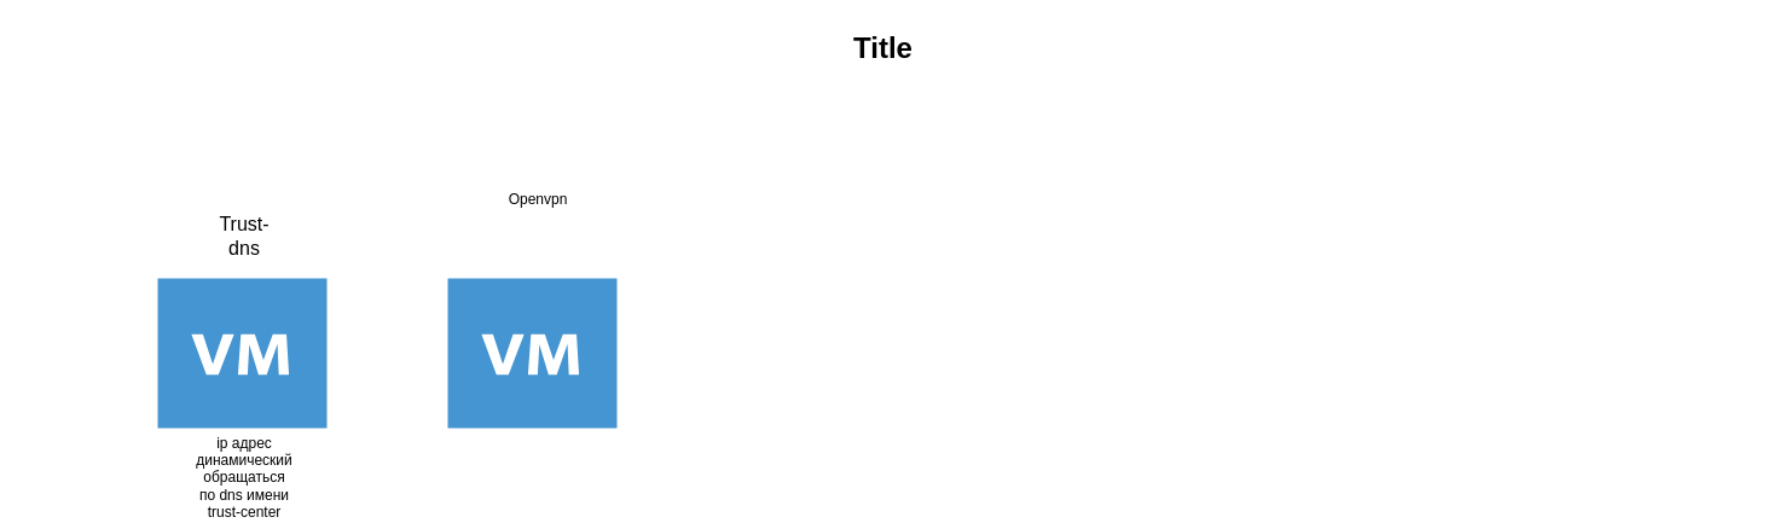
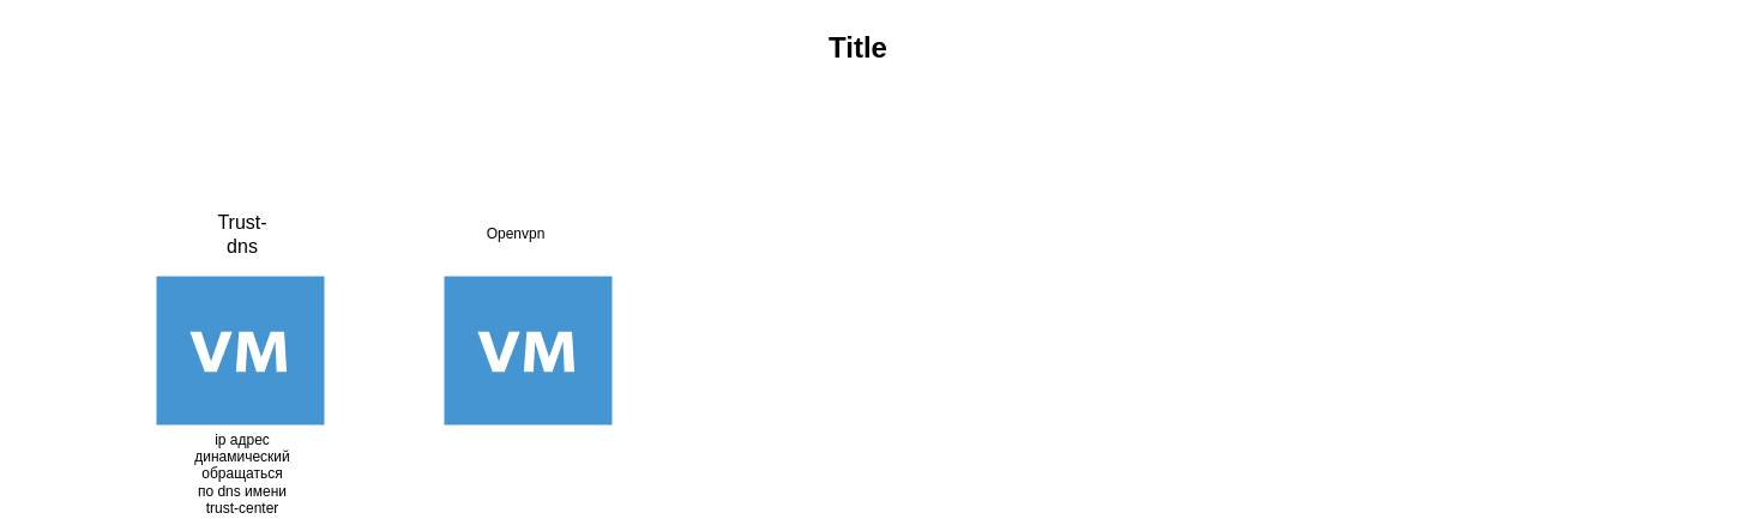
- <mxCell id="2" value="Title" style="text;strokeColor=none;fillColor=none;html=1;fontSize=24;fontStyle=1;verticalAlign=middle;align=center;" parent="1" vertex="1"><mxGeometry x="20" y="20" width="1420" height="40" as="geometry" /></mxCell>
+ <mxCell id="2" value="Title" style="text;strokeColor=none;fillColor=none;html=1;fontSize=24;fontStyle=1;verticalAlign=middle;align=center;" parent="1" vertex="1"><mxGeometry x="5" y="20" width="1420" height="40" as="geometry" /></mxCell>
- <mxCell id="8" value="Openvpn" style="text;strokeColor=none;align=center;fillColor=none;html=1;verticalAlign=middle;whiteSpace=wrap;rounded=0;" vertex="1" parent="1"><mxGeometry x="415" y="150" width="60" height="30" as="geometry" /></mxCell>
+ <mxCell id="8" value="Openvpn" style="text;strokeColor=none;align=center;fillColor=none;html=1;verticalAlign=middle;whiteSpace=wrap;rounded=0;" vertex="1" parent="1"><mxGeometry x="400" y="180" width="60" height="30" as="geometry" /></mxCell>
